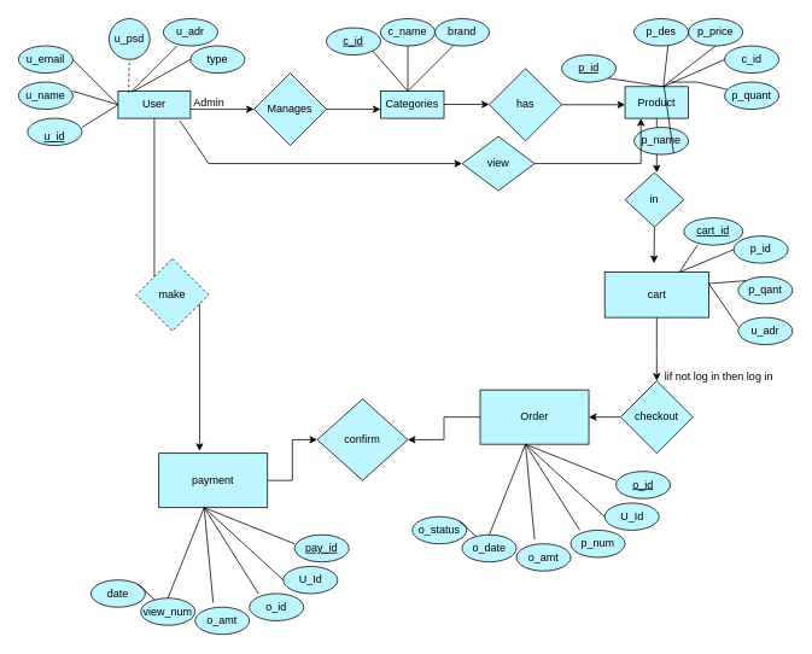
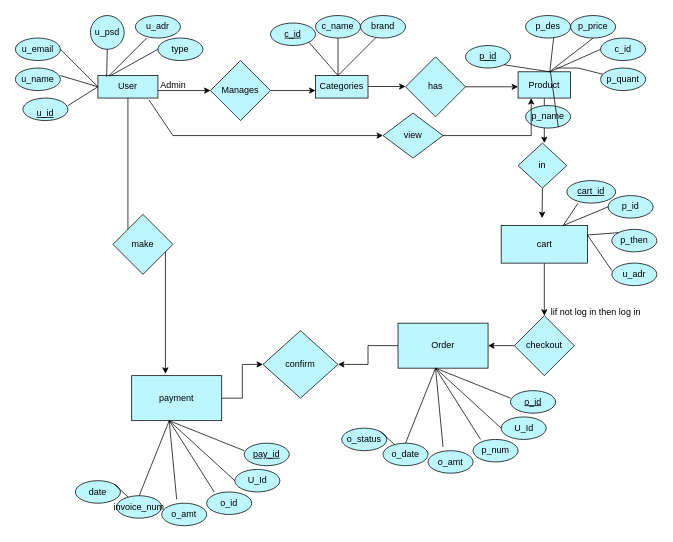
- <mxCell id="14" value="" style="endArrow=none;html=1;rounded=0;entryX=0.5;entryY=1;entryDx=0;entryDy=0;exitX=0.145;exitY=0.051;exitDx=0;exitDy=0;exitPerimeter=0;dashed=1;" edge="1" parent="1" source="4" target="6"><mxGeometry width="50" height="50" relative="1" as="geometry"><mxPoint x="130" y="110" as="sourcePoint" /><mxPoint x="170" y="60" as="targetPoint" /></mxGeometry></mxCell>
+ <mxCell id="14" value="" style="endArrow=none;html=1;rounded=0;entryX=0.5;entryY=1;entryDx=0;entryDy=0;exitX=0.145;exitY=0.051;exitDx=0;exitDy=0;exitPerimeter=0;" edge="1" parent="1" source="4" target="6"><mxGeometry width="50" height="50" relative="1" as="geometry"><mxPoint x="130" y="110" as="sourcePoint" /><mxPoint x="170" y="60" as="targetPoint" /></mxGeometry></mxCell>
- <mxCell id="54" value="p_qant" style="ellipse;whiteSpace=wrap;html=1;strokeColor=#000000;fillColor=#BDF6FF;" vertex="1" parent="1"><mxGeometry x="815" y="305" width="60" height="30" as="geometry" /></mxCell>
+ <mxCell id="54" value="p_then" style="ellipse;whiteSpace=wrap;html=1;strokeColor=#000000;fillColor=#BDF6FF;" vertex="1" parent="1"><mxGeometry x="815" y="305" width="60" height="30" as="geometry" /></mxCell>
- <mxCell id="93" value="make" style="rhombus;whiteSpace=wrap;html=1;fillColor=#BDF6FF;dashed=1;" vertex="1" parent="1"><mxGeometry x="150" y="285" width="80" height="80" as="geometry" /></mxCell>
+ <mxCell id="93" value="make" style="rhombus;whiteSpace=wrap;html=1;fillColor=#BDF6FF;" vertex="1" parent="1"><mxGeometry x="150" y="285" width="80" height="80" as="geometry" /></mxCell>
- <mxCell id="83" value="view_num" style="ellipse;whiteSpace=wrap;html=1;strokeColor=#000000;fillColor=#BDF6FF;" vertex="1" parent="1"><mxGeometry x="155" y="660" width="60" height="30" as="geometry" /></mxCell>
+ <mxCell id="83" value="invoice_num" style="ellipse;whiteSpace=wrap;html=1;strokeColor=#000000;fillColor=#BDF6FF;" vertex="1" parent="1"><mxGeometry x="155" y="660" width="60" height="30" as="geometry" /></mxCell>
